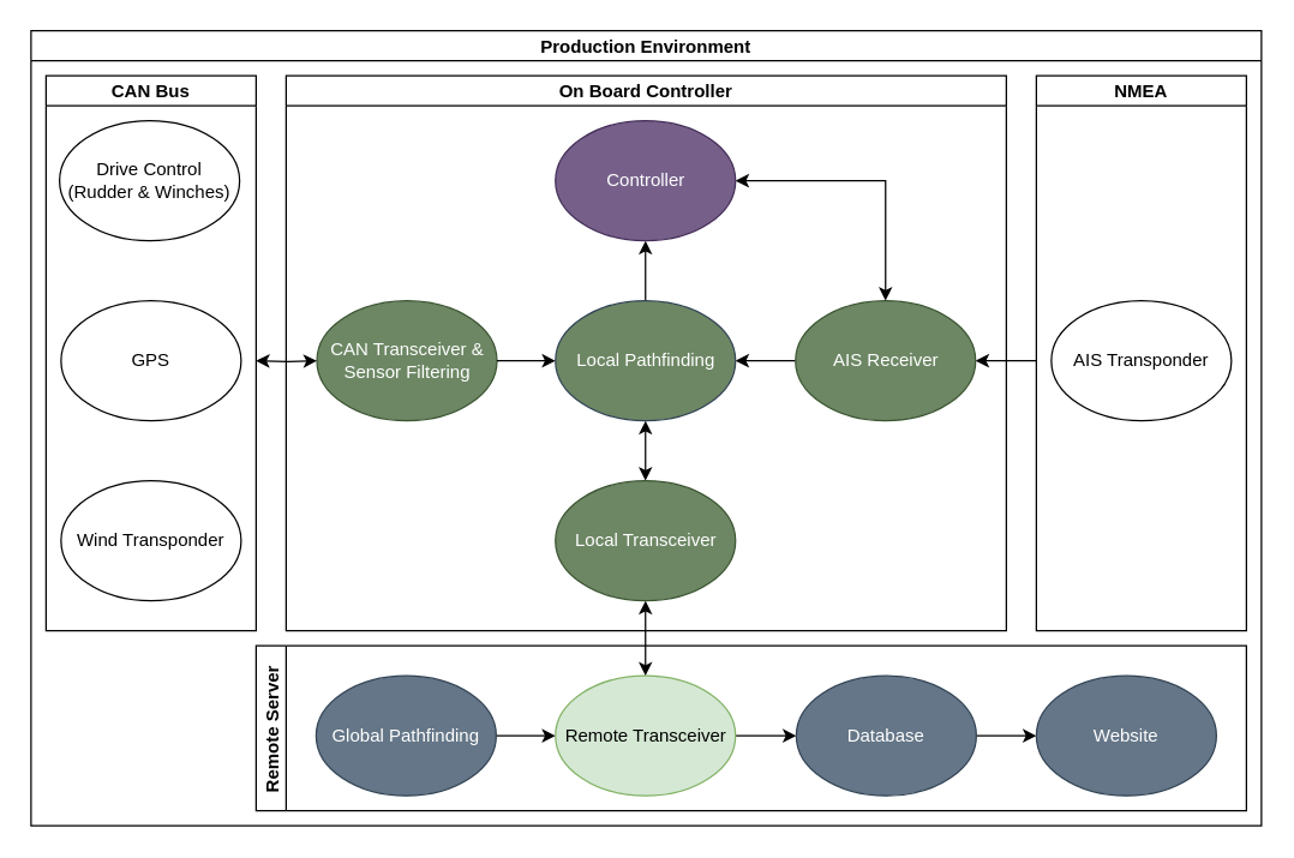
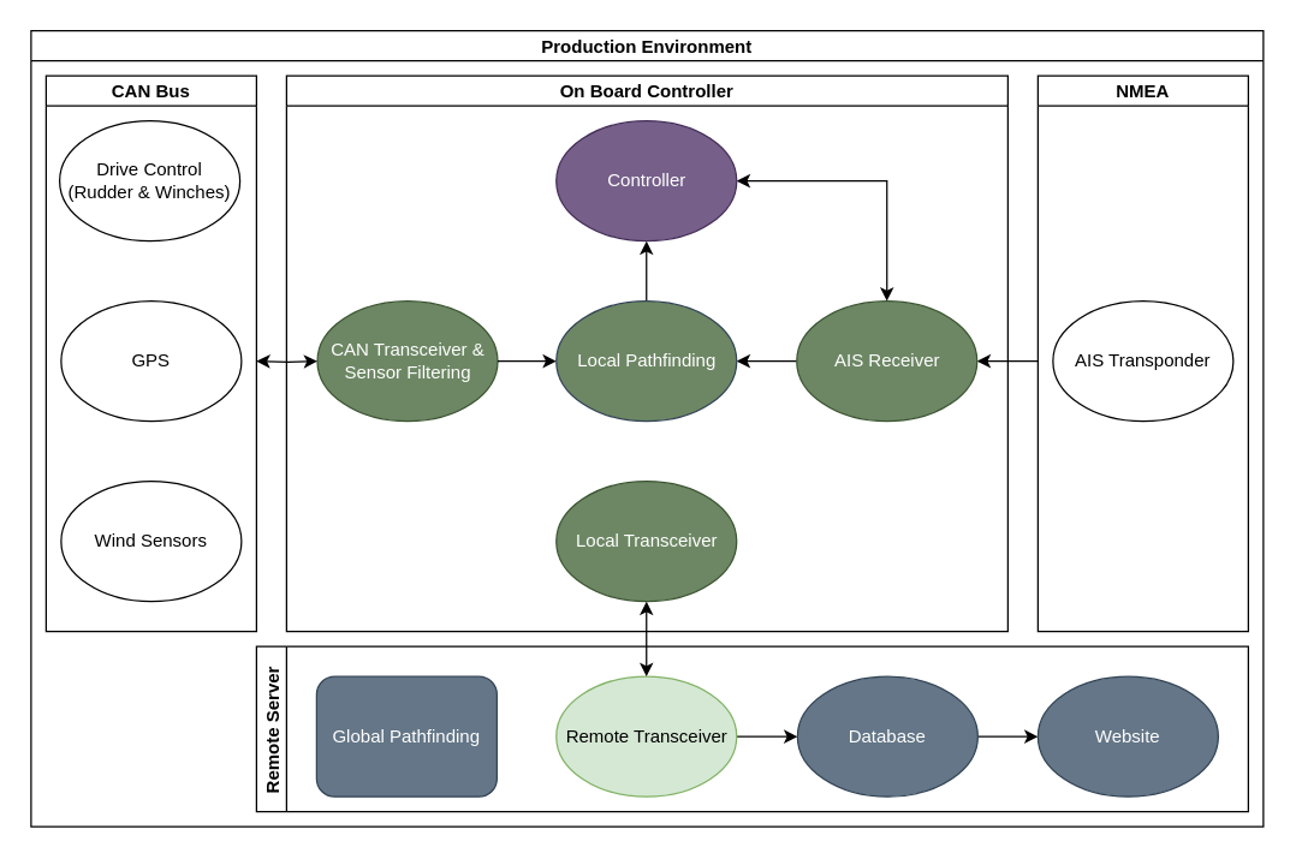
- <mxCell id="12" style="edgeStyle=orthogonalEdgeStyle;rounded=0;orthogonalLoop=1;jettySize=auto;html=1;entryX=0.5;entryY=1;entryDx=0;entryDy=0;startArrow=classic;startFill=1;" parent="3" source="13" target="11" edge="1"><mxGeometry relative="1" as="geometry" /></mxCell>
- <mxCell id="27" value="Wind Transponder" style="ellipse;whiteSpace=wrap;html=1;" parent="25" vertex="1"><mxGeometry x="10" y="270" width="120" height="80" as="geometry" /></mxCell>
+ <mxCell id="27" value="Wind Sensors" style="ellipse;whiteSpace=wrap;html=1;" parent="25" vertex="1"><mxGeometry x="10" y="270" width="120" height="80" as="geometry" /></mxCell>
- <mxCell id="16" value="Global Pathfinding" style="ellipse;whiteSpace=wrap;html=1;fillColor=#647687;fontColor=#ffffff;strokeColor=#314354;" parent="14" vertex="1"><mxGeometry x="40" y="20" width="120" height="80" as="geometry" /></mxCell>
+ <mxCell id="16" value="Global Pathfinding" style="whiteSpace=wrap;html=1;fillColor=#647687;fontColor=#ffffff;strokeColor=#314354;rounded=1;" parent="14" vertex="1"><mxGeometry x="40" y="20" width="120" height="80" as="geometry" /></mxCell>
- <mxCell id="15" style="edgeStyle=orthogonalEdgeStyle;rounded=0;orthogonalLoop=1;jettySize=auto;html=1;entryX=0;entryY=0.5;entryDx=0;entryDy=0;startArrow=none;startFill=0;endArrow=classic;endFill=1;" parent="14" source="16" target="18" edge="1"><mxGeometry relative="1" as="geometry" /></mxCell>
